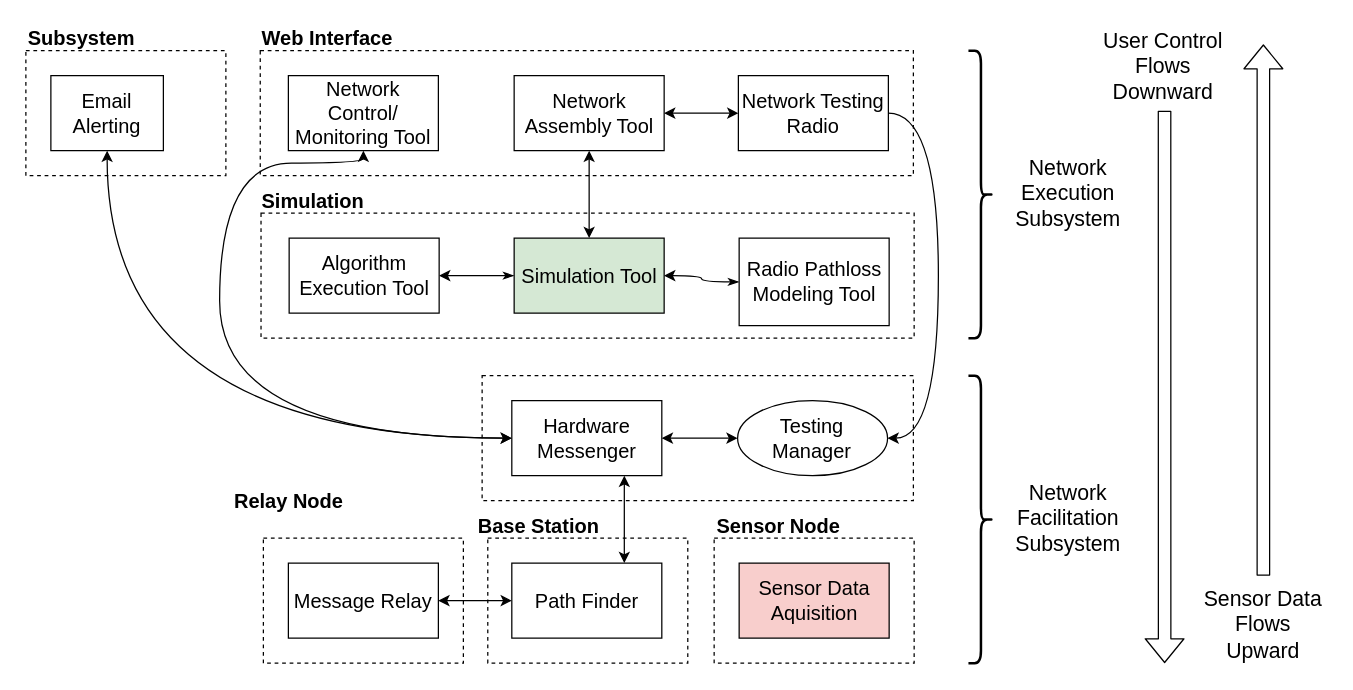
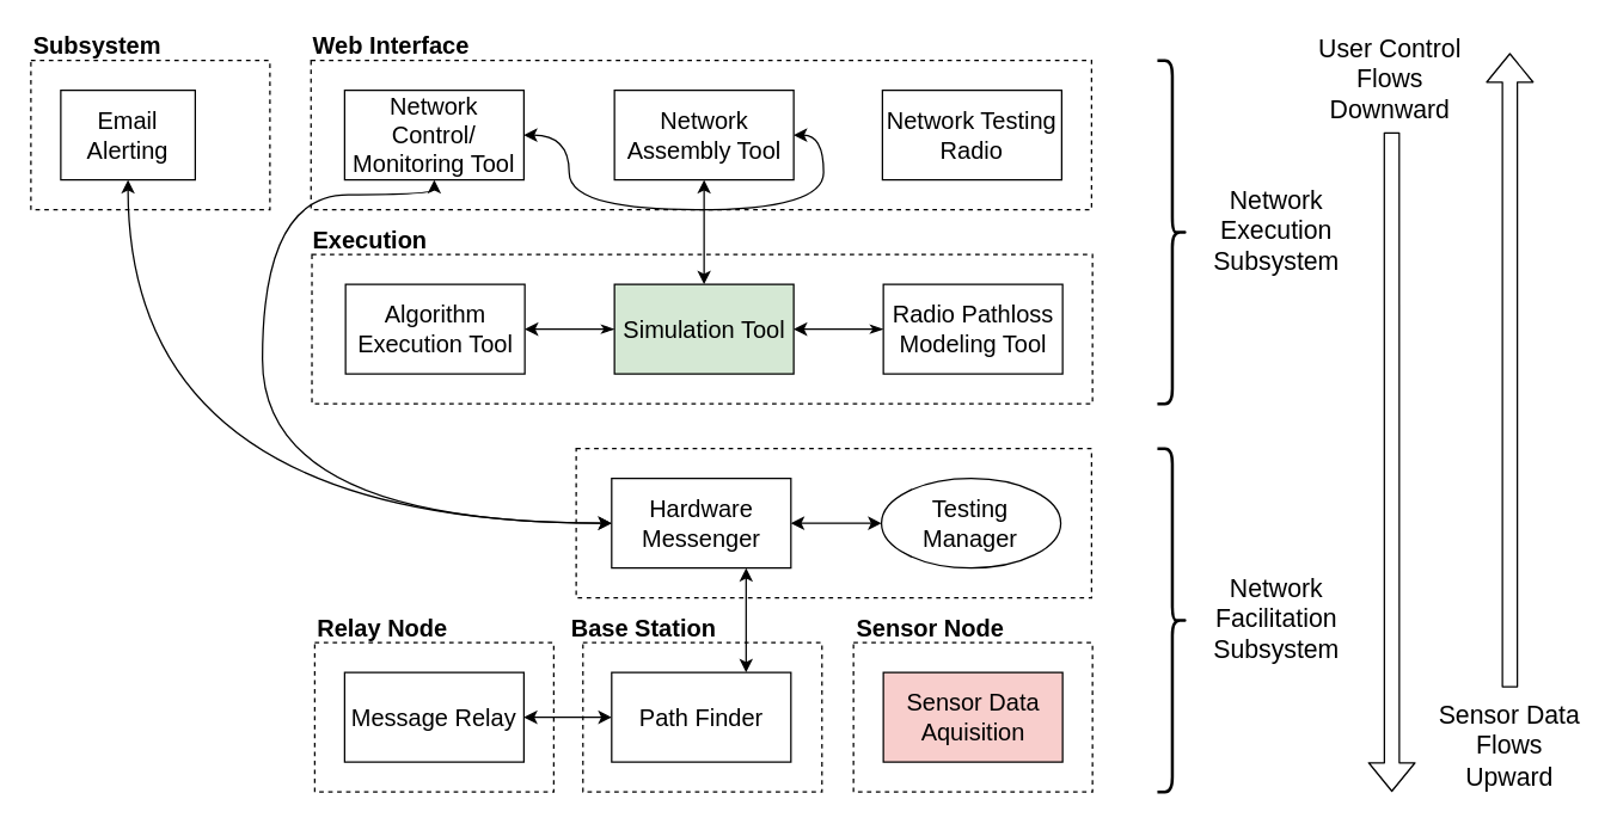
- <mxCell id="15" style="edgeStyle=orthogonalEdgeStyle;curved=1;rounded=0;orthogonalLoop=1;jettySize=auto;html=1;exitX=1;exitY=0.5;exitDx=0;exitDy=0;entryX=0;entryY=0.5;entryDx=0;entryDy=0;startArrow=classic;startFill=1;fontSize=16;" parent="1" source="16" target="18" edge="1"><mxGeometry relative="1" as="geometry" /></mxCell>
+ <mxCell id="15" style="edgeStyle=orthogonalEdgeStyle;curved=1;rounded=0;orthogonalLoop=1;jettySize=auto;html=1;exitX=1;exitY=0.5;exitDx=0;exitDy=0;startArrow=classic;startFill=1;fontSize=16;" parent="1" source="16" target="14" edge="1"><mxGeometry relative="1" as="geometry" /></mxCell>
- <mxCell id="32" value="Simulation" style="text;html=1;strokeColor=none;fillColor=none;align=left;verticalAlign=middle;whiteSpace=wrap;rounded=0;dashed=1;fontSize=16;fontStyle=1" parent="1" vertex="1"><mxGeometry x="206.87" y="150" width="178.13" height="20" as="geometry" /></mxCell>
+ <mxCell id="32" value="Execution" style="text;html=1;strokeColor=none;fillColor=none;align=left;verticalAlign=middle;whiteSpace=wrap;rounded=0;dashed=1;fontSize=16;fontStyle=1" parent="1" vertex="1"><mxGeometry x="206.87" y="150" width="178.13" height="20" as="geometry" /></mxCell>
- <mxCell id="17" style="edgeStyle=orthogonalEdgeStyle;curved=1;rounded=0;orthogonalLoop=1;jettySize=auto;html=1;exitX=1;exitY=0.5;exitDx=0;exitDy=0;entryX=1;entryY=0.5;entryDx=0;entryDy=0;startArrow=none;startFill=0;fontSize=16;" parent="1" source="18" target="30" edge="1"><mxGeometry relative="1" as="geometry"><Array as="points"><mxPoint x="750" y="90" /><mxPoint x="750" y="350" /></Array></mxGeometry></mxCell>
- <mxCell id="24" value="Radio Pathloss Modeling Tool" style="rounded=0;whiteSpace=wrap;html=1;fontSize=16;" parent="1" vertex="1"><mxGeometry x="590.62" y="190" width="120" height="70" as="geometry" /></mxCell>
+ <mxCell id="24" value="Radio Pathloss Modeling Tool" style="rounded=0;whiteSpace=wrap;html=1;fontSize=16;" parent="1" vertex="1"><mxGeometry x="590.62" y="190" width="120" height="60" as="geometry" /></mxCell>
- <mxCell id="34" value="Relay Node" style="text;html=1;strokeColor=none;fillColor=none;align=left;verticalAlign=middle;whiteSpace=wrap;rounded=0;dashed=1;fontSize=16;fontStyle=1" parent="1" vertex="1"><mxGeometry x="185" y="390" width="94.69" height="20" as="geometry" /></mxCell>
+ <mxCell id="34" value="Relay Node" style="text;html=1;strokeColor=none;fillColor=none;align=left;verticalAlign=middle;whiteSpace=wrap;rounded=0;dashed=1;fontSize=16;fontStyle=1" parent="1" vertex="1"><mxGeometry x="210" y="410" width="94.69" height="20" as="geometry" /></mxCell>
